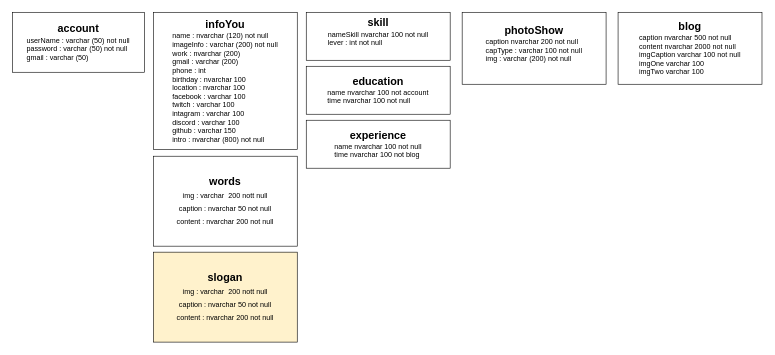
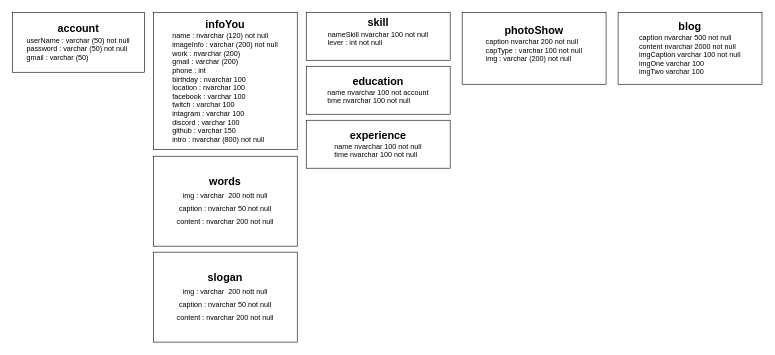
- <mxCell id="8" value="&lt;div&gt;&lt;span&gt;&lt;b&gt;&lt;font style=&quot;font-size: 18px&quot;&gt;experience&lt;/font&gt;&lt;/b&gt;&lt;/span&gt;&lt;/div&gt;&lt;div style=&quot;text-align: left&quot;&gt;name nvarchar 100 not null&lt;/div&gt;&lt;div style=&quot;text-align: left&quot;&gt;time nvarchar 100 not blog&lt;/div&gt;" style="rounded=0;whiteSpace=wrap;html=1;" parent="1" vertex="1"><mxGeometry x="510" y="200" width="240" height="80" as="geometry" /></mxCell>
+ <mxCell id="8" value="&lt;div&gt;&lt;span&gt;&lt;b&gt;&lt;font style=&quot;font-size: 18px&quot;&gt;experience&lt;/font&gt;&lt;/b&gt;&lt;/span&gt;&lt;/div&gt;&lt;div style=&quot;text-align: left&quot;&gt;name nvarchar 100 not null&lt;/div&gt;&lt;div style=&quot;text-align: left&quot;&gt;time nvarchar 100 not null&lt;/div&gt;" style="rounded=0;whiteSpace=wrap;html=1;" parent="1" vertex="1"><mxGeometry x="510" y="200" width="240" height="80" as="geometry" /></mxCell>
- <mxCell id="5" value="&lt;b&gt;slogan&lt;/b&gt;&lt;font style=&quot;font-size: 12px&quot;&gt;&lt;br&gt;img : varchar&amp;nbsp; 200 nott null&lt;br&gt;caption : nvarchar 50 not null&lt;br&gt;content : nvarchar 200 not null&lt;/font&gt;" style="rounded=0;whiteSpace=wrap;html=1;fontSize=18;fillColor=#fff2cc;" parent="1" vertex="1"><mxGeometry x="255" y="420" width="240" height="150" as="geometry" /></mxCell>
+ <mxCell id="5" value="&lt;b&gt;slogan&lt;/b&gt;&lt;font style=&quot;font-size: 12px&quot;&gt;&lt;br&gt;img : varchar&amp;nbsp; 200 nott null&lt;br&gt;caption : nvarchar 50 not null&lt;br&gt;content : nvarchar 200 not null&lt;/font&gt;" style="rounded=0;whiteSpace=wrap;html=1;fontSize=18;" parent="1" vertex="1"><mxGeometry x="255" y="420" width="240" height="150" as="geometry" /></mxCell>
